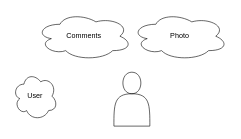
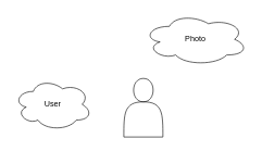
- <mxCell id="4" value="Comments" style="ellipse;shape=cloud;whiteSpace=wrap;html=1;" parent="1" vertex="1"><mxGeometry x="59" y="20" width="160" height="80" as="geometry" /></mxCell>
- <mxCell id="3" value="User" style="ellipse;shape=cloud;whiteSpace=wrap;html=1;" parent="1" vertex="1"><mxGeometry x="20" y="120" width="75" height="80" as="geometry" /></mxCell>
+ <mxCell id="3" value="User" style="ellipse;shape=cloud;whiteSpace=wrap;html=1;" parent="1" vertex="1"><mxGeometry x="20" y="120" width="120" height="80" as="geometry" /></mxCell>
